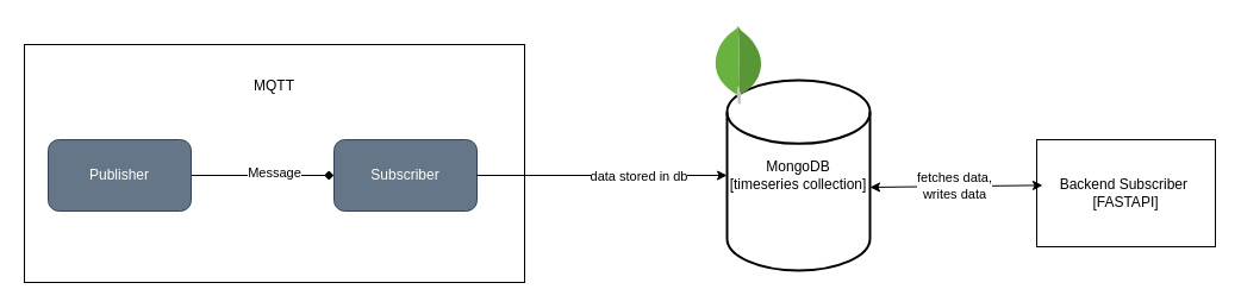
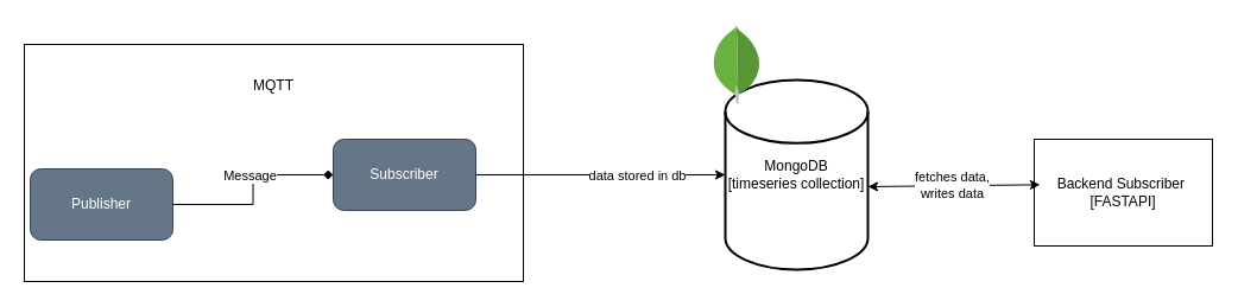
- <mxCell id="5" value="Publisher" style="rounded=1;whiteSpace=wrap;html=1;fillColor=#647687;fontColor=#ffffff;strokeColor=#314354;" parent="1" vertex="1"><mxGeometry x="40" y="117" width="120" height="60" as="geometry" /></mxCell>
+ <mxCell id="5" value="Publisher" style="rounded=1;whiteSpace=wrap;html=1;fillColor=#647687;fontColor=#ffffff;strokeColor=#314354;" parent="1" vertex="1"><mxGeometry x="25" y="142" width="120" height="60" as="geometry" /></mxCell>
